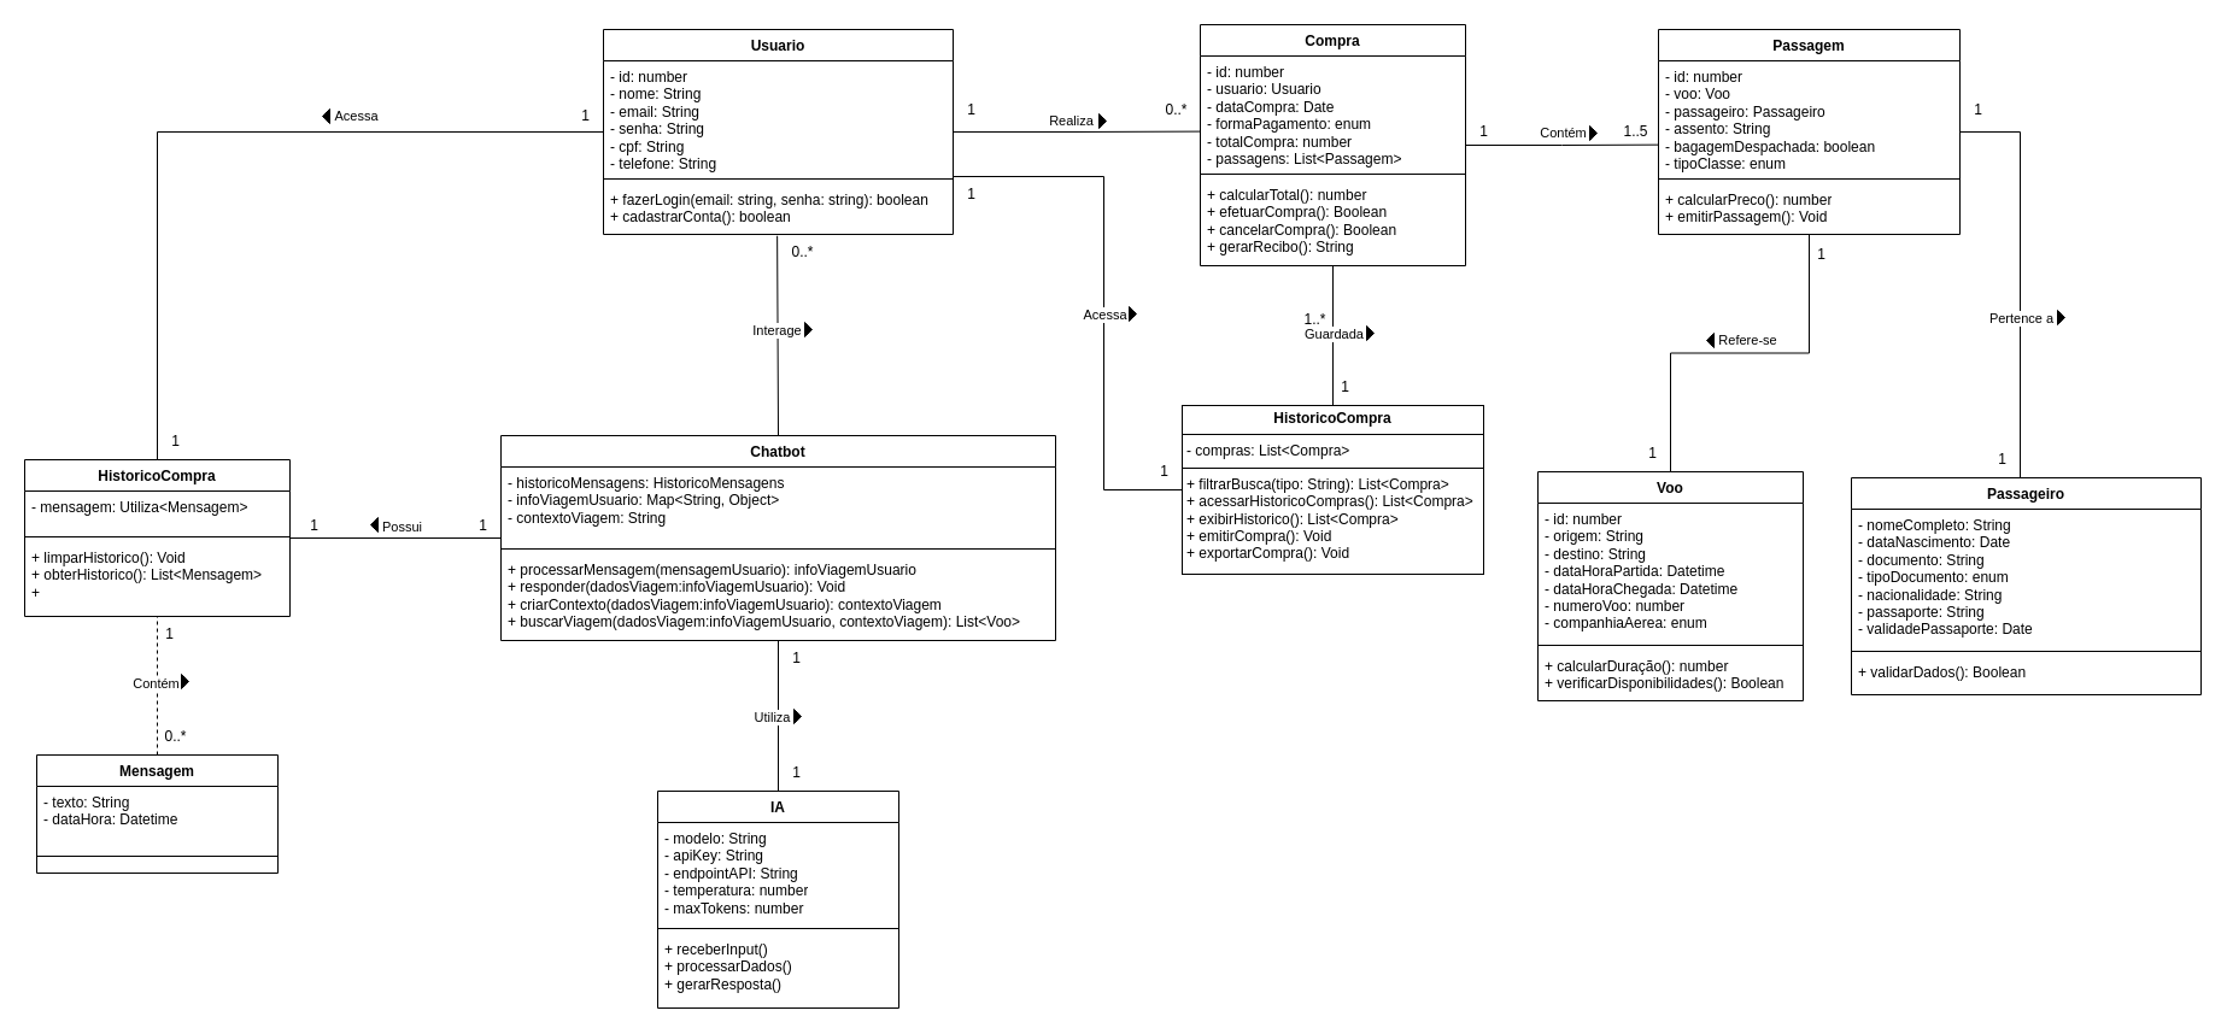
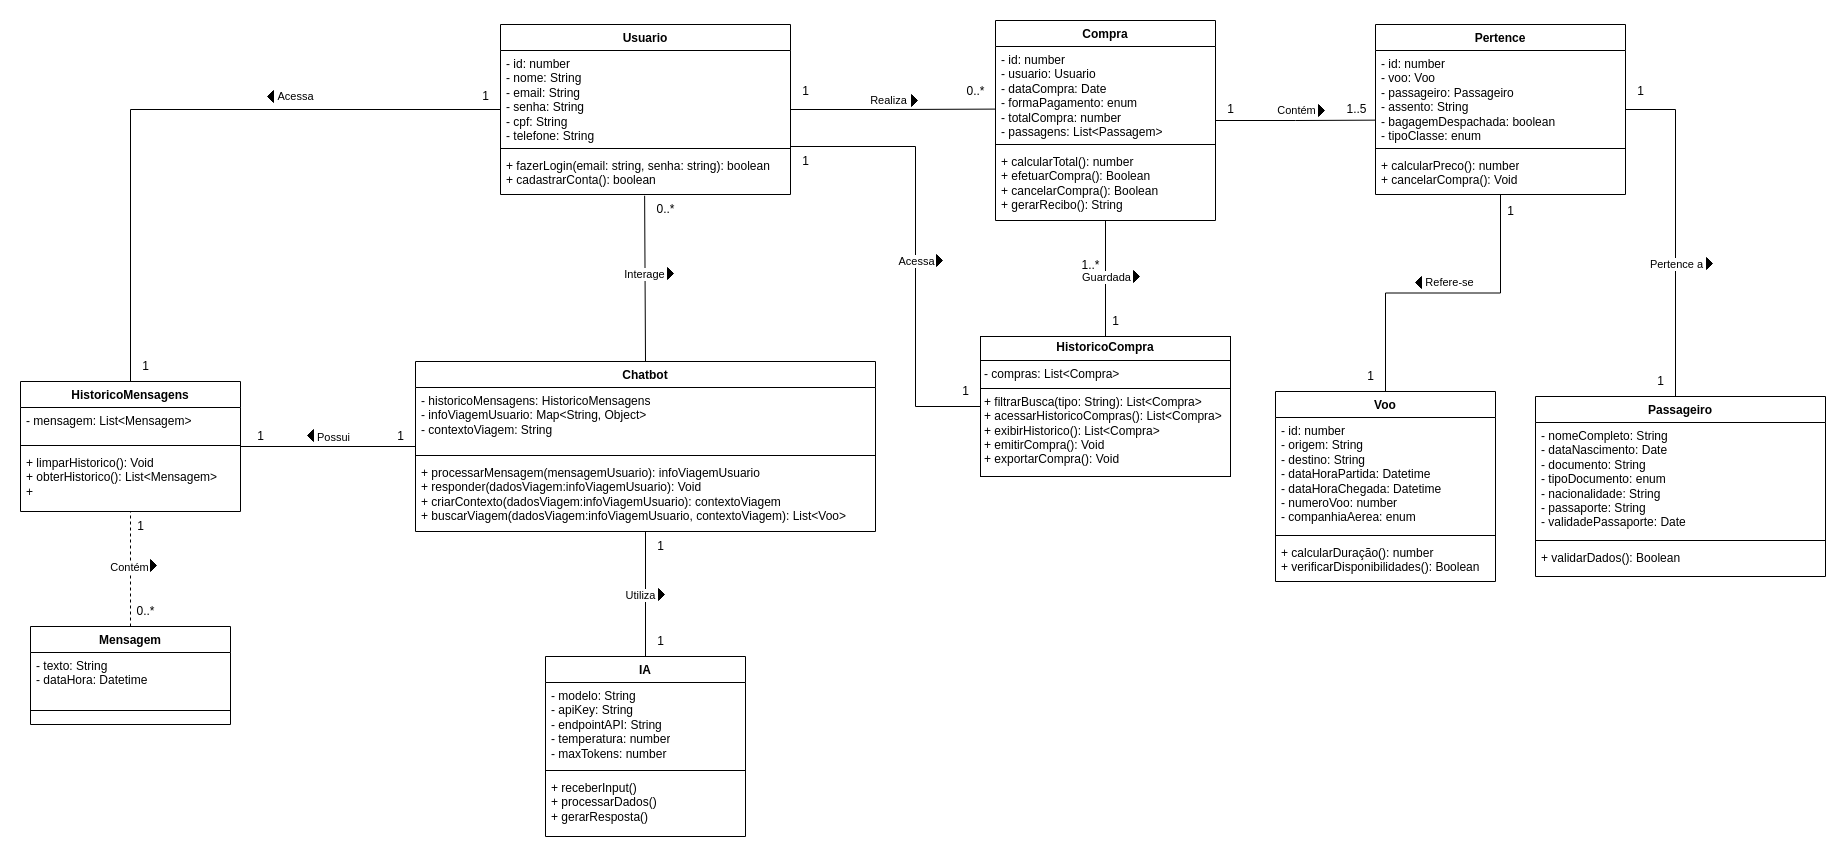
- <mxCell id="15" value="Passagem" style="swimlane;fontStyle=1;align=center;verticalAlign=top;childLayout=stackLayout;horizontal=1;startSize=26;horizontalStack=0;resizeParent=1;resizeParentMax=0;resizeLast=0;collapsible=1;marginBottom=0;whiteSpace=wrap;html=1;" vertex="1" parent="1"><mxGeometry x="1375" y="24" width="250" height="170" as="geometry" /></mxCell>
+ <mxCell id="15" value="Pertence" style="swimlane;fontStyle=1;align=center;verticalAlign=top;childLayout=stackLayout;horizontal=1;startSize=26;horizontalStack=0;resizeParent=1;resizeParentMax=0;resizeLast=0;collapsible=1;marginBottom=0;whiteSpace=wrap;html=1;" vertex="1" parent="1"><mxGeometry x="1375" y="24" width="250" height="170" as="geometry" /></mxCell>
- <mxCell id="18" value="+ calcularPreco(): number&lt;div&gt;+ emitirPassagem(): Void&lt;/div&gt;" style="text;strokeColor=none;fillColor=none;align=left;verticalAlign=top;spacingLeft=4;spacingRight=4;overflow=hidden;rotatable=0;points=[[0,0.5],[1,0.5]];portConstraint=eastwest;whiteSpace=wrap;html=1;" vertex="1" parent="15"><mxGeometry y="128" width="250" height="42" as="geometry" /></mxCell>
+ <mxCell id="18" value="+ calcularPreco(): number&lt;div&gt;+ cancelarCompra(): Void&lt;/div&gt;" style="text;strokeColor=none;fillColor=none;align=left;verticalAlign=top;spacingLeft=4;spacingRight=4;overflow=hidden;rotatable=0;points=[[0,0.5],[1,0.5]];portConstraint=eastwest;whiteSpace=wrap;html=1;" vertex="1" parent="15"><mxGeometry y="128" width="250" height="42" as="geometry" /></mxCell>
- <mxCell id="72" value="HistoricoCompra" style="swimlane;fontStyle=1;align=center;verticalAlign=top;childLayout=stackLayout;horizontal=1;startSize=26;horizontalStack=0;resizeParent=1;resizeParentMax=0;resizeLast=0;collapsible=1;marginBottom=0;whiteSpace=wrap;html=1;" vertex="1" parent="1"><mxGeometry x="20" y="381" width="220" height="130" as="geometry" /></mxCell>
+ <mxCell id="72" value="HistoricoMensagens" style="swimlane;fontStyle=1;align=center;verticalAlign=top;childLayout=stackLayout;horizontal=1;startSize=26;horizontalStack=0;resizeParent=1;resizeParentMax=0;resizeLast=0;collapsible=1;marginBottom=0;whiteSpace=wrap;html=1;" vertex="1" parent="1"><mxGeometry x="20" y="381" width="220" height="130" as="geometry" /></mxCell>
- <mxCell id="73" value="&lt;div&gt;&lt;span style=&quot;background-color: transparent; color: light-dark(rgb(0, 0, 0), rgb(255, 255, 255));&quot;&gt;- mensagem: Utiliza&amp;lt;Mensagem&amp;gt;&lt;/span&gt;&lt;/div&gt;" style="text;strokeColor=none;fillColor=none;align=left;verticalAlign=top;spacingLeft=4;spacingRight=4;overflow=hidden;rotatable=0;points=[[0,0.5],[1,0.5]];portConstraint=eastwest;whiteSpace=wrap;html=1;" vertex="1" parent="72"><mxGeometry y="26" width="220" height="34" as="geometry" /></mxCell>
+ <mxCell id="73" value="&lt;div&gt;&lt;span style=&quot;background-color: transparent; color: light-dark(rgb(0, 0, 0), rgb(255, 255, 255));&quot;&gt;- mensagem: List&amp;lt;Mensagem&amp;gt;&lt;/span&gt;&lt;/div&gt;" style="text;strokeColor=none;fillColor=none;align=left;verticalAlign=top;spacingLeft=4;spacingRight=4;overflow=hidden;rotatable=0;points=[[0,0.5],[1,0.5]];portConstraint=eastwest;whiteSpace=wrap;html=1;" vertex="1" parent="72"><mxGeometry y="26" width="220" height="34" as="geometry" /></mxCell>
